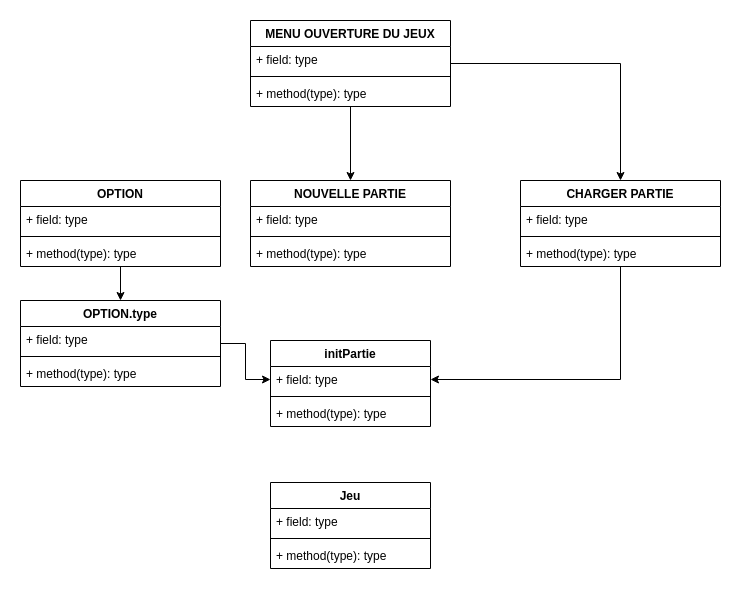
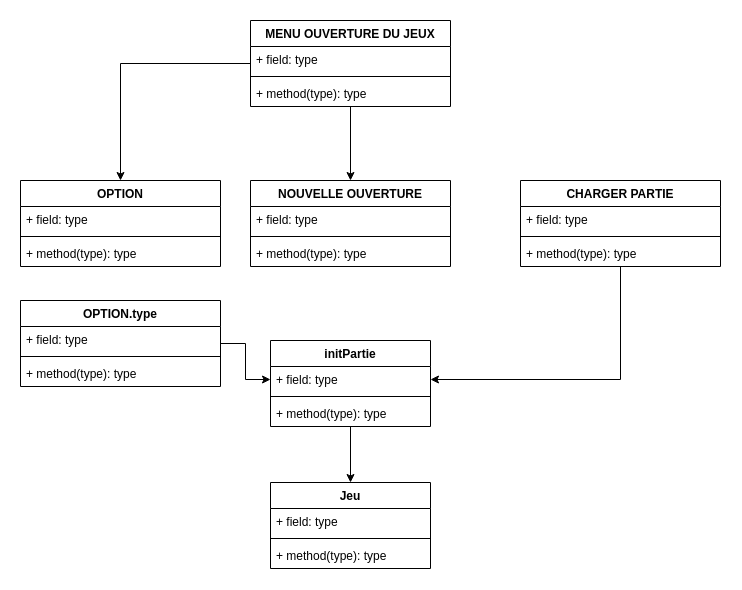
+ <mxCell id="2" value="" style="edgeStyle=orthogonalEdgeStyle;rounded=0;orthogonalLoop=1;jettySize=auto;html=1;entryX=0.5;entryY=0;entryDx=0;entryDy=0;" edge="1" parent="1" source="5" target="14"><mxGeometry relative="1" as="geometry" /></mxCell>
- <mxCell id="4" style="edgeStyle=orthogonalEdgeStyle;rounded=0;orthogonalLoop=1;jettySize=auto;html=1;entryX=0.5;entryY=0;entryDx=0;entryDy=0;" edge="1" parent="1" source="5" target="19"><mxGeometry relative="1" as="geometry" /></mxCell>
- <mxCell id="9" value="NOUVELLE PARTIE" style="swimlane;fontStyle=1;align=center;verticalAlign=top;childLayout=stackLayout;horizontal=1;startSize=26;horizontalStack=0;resizeParent=1;resizeParentMax=0;resizeLast=0;collapsible=1;marginBottom=0;" vertex="1" parent="1"><mxGeometry x="250" y="180" width="200" height="86" as="geometry" /></mxCell>
+ <mxCell id="9" value="NOUVELLE OUVERTURE" style="swimlane;fontStyle=1;align=center;verticalAlign=top;childLayout=stackLayout;horizontal=1;startSize=26;horizontalStack=0;resizeParent=1;resizeParentMax=0;resizeLast=0;collapsible=1;marginBottom=0;" vertex="1" parent="1"><mxGeometry x="250" y="180" width="200" height="86" as="geometry" /></mxCell>
- <mxCell id="13" style="edgeStyle=orthogonalEdgeStyle;rounded=0;orthogonalLoop=1;jettySize=auto;html=1;entryX=0.5;entryY=0;entryDx=0;entryDy=0;" edge="1" parent="1" source="14" target="29"><mxGeometry relative="1" as="geometry" /></mxCell>
+ <mxCell id="23" style="edgeStyle=orthogonalEdgeStyle;rounded=0;orthogonalLoop=1;jettySize=auto;html=1;entryX=0.5;entryY=0;entryDx=0;entryDy=0;" edge="1" parent="1" source="24" target="33"><mxGeometry relative="1" as="geometry" /></mxCell>
